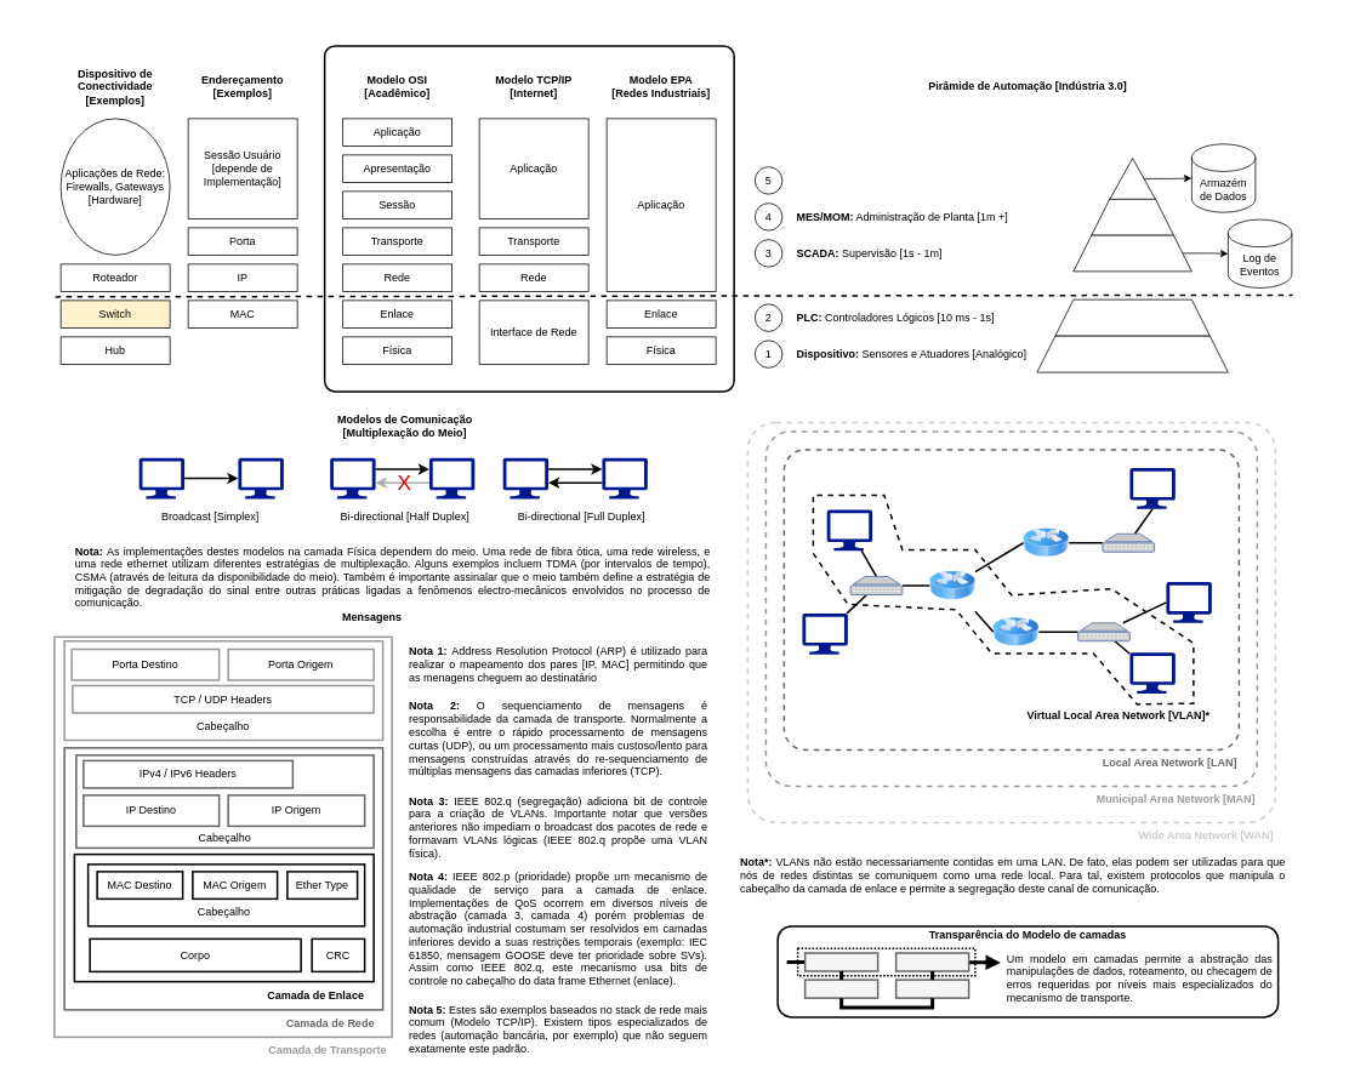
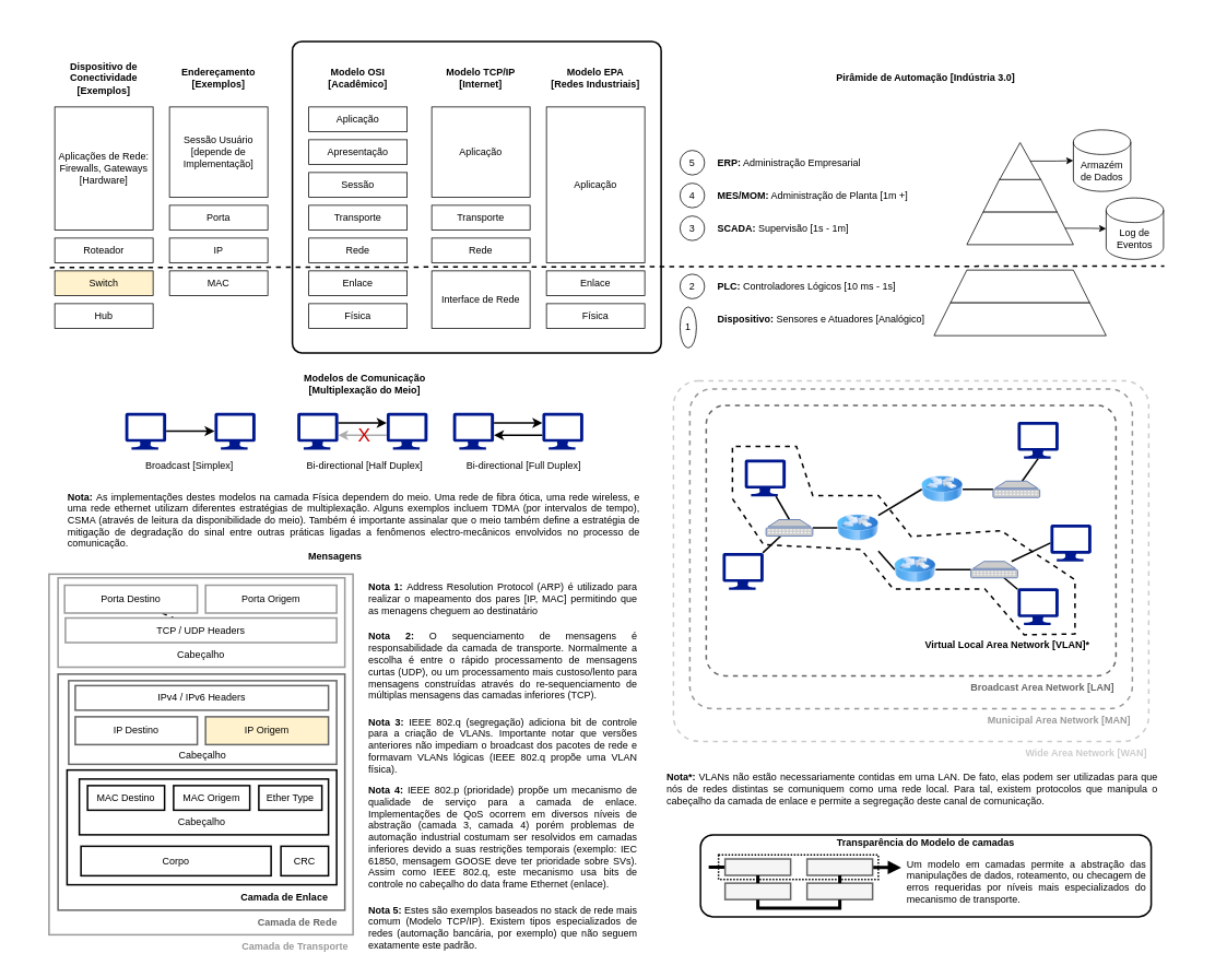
+ <mxCell id="27" value="&lt;b&gt;ERP:&lt;/b&gt; Administração Empresarial" style="text;html=1;strokeColor=none;fillColor=none;align=left;verticalAlign=middle;whiteSpace=wrap;rounded=0;" vertex="1" parent="22"><mxGeometry x="16" y="28" width="266" height="40" as="geometry" /></mxCell>
- <mxCell id="58" value="Aplicações de Rede:&lt;br&gt;Firewalls, Gateways [Hardware]" style="ellipse;whiteSpace=wrap;html=1;" vertex="1" parent="1"><mxGeometry x="66" y="130" width="120" height="150" as="geometry" /></mxCell>
+ <mxCell id="58" value="Aplicações de Rede:&lt;br&gt;Firewalls, Gateways [Hardware]" style="rounded=0;whiteSpace=wrap;html=1;" vertex="1" parent="1"><mxGeometry x="66" y="130" width="120" height="150" as="geometry" /></mxCell>
- <mxCell id="45" value="1" style="ellipse;whiteSpace=wrap;html=1;aspect=fixed;" vertex="1" parent="1"><mxGeometry x="829" y="374" width="30" height="30" as="geometry" /></mxCell>
+ <mxCell id="45" value="1" style="ellipse;whiteSpace=wrap;html=1;aspect=fixed;" vertex="1" parent="1"><mxGeometry x="829" y="374" width="20" height="50" as="geometry" /></mxCell>
+ <mxCell id="124" value="" style="edgeStyle=none;rounded=0;orthogonalLoop=1;jettySize=auto;html=1;dashed=1;strokeColor=#000000;strokeWidth=2;fontSize=12;fontColor=#000000;startArrow=none;startFill=0;endArrow=none;endFill=0;" edge="1" parent="1" source="125" target="126"><mxGeometry relative="1" as="geometry" /></mxCell>
- <mxCell id="98" value="&lt;font style=&quot;font-size: 12px;&quot;&gt;&lt;b style=&quot;font-size: 12px;&quot;&gt;Local Area Network [LAN]&lt;/b&gt;&lt;/font&gt;" style="text;html=1;strokeColor=none;fillColor=none;align=right;verticalAlign=middle;whiteSpace=wrap;rounded=0;dashed=1;strokeWidth=2;fontSize=12;fontColor=#666666;" vertex="1" parent="1"><mxGeometry x="1061" y="824" width="300" height="30" as="geometry" /></mxCell>
+ <mxCell id="98" value="&lt;font style=&quot;font-size: 12px;&quot;&gt;&lt;b style=&quot;font-size: 12px;&quot;&gt;Broadcast Area Network [LAN]&lt;/b&gt;&lt;/font&gt;" style="text;html=1;strokeColor=none;fillColor=none;align=right;verticalAlign=middle;whiteSpace=wrap;rounded=0;dashed=1;strokeWidth=2;fontSize=12;fontColor=#666666;" vertex="1" parent="1"><mxGeometry x="1061" y="824" width="300" height="30" as="geometry" /></mxCell>
- <mxCell id="120" value="IPv4 / IPv6 Headers" style="rounded=0;whiteSpace=wrap;html=1;strokeColor=#666666;strokeWidth=2;fontSize=12;fontColor=#000000;" vertex="1" parent="1"><mxGeometry x="91" y="836" width="230" height="30" as="geometry" /></mxCell>
+ <mxCell id="120" value="IPv4 / IPv6 Headers" style="rounded=0;whiteSpace=wrap;html=1;strokeColor=#666666;strokeWidth=2;fontSize=12;fontColor=#000000;" vertex="1" parent="1"><mxGeometry x="91" y="836" width="309" height="30" as="geometry" /></mxCell>
- <mxCell id="118" value="IP Origem" style="rounded=0;whiteSpace=wrap;html=1;strokeColor=#666666;strokeWidth=2;fontSize=12;fontColor=#000000;" vertex="1" parent="1"><mxGeometry x="250" y="874" width="150" height="34" as="geometry" /></mxCell>
+ <mxCell id="118" value="IP Origem" style="rounded=0;whiteSpace=wrap;html=1;strokeColor=#666666;strokeWidth=2;fontSize=12;fontColor=#000000;fillColor=#fff2cc;" vertex="1" parent="1"><mxGeometry x="250" y="874" width="150" height="34" as="geometry" /></mxCell>
